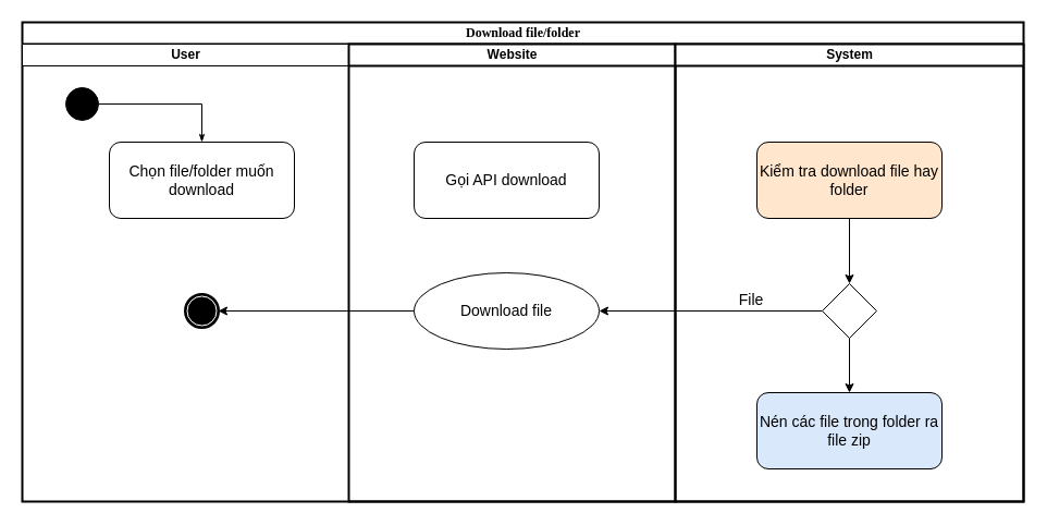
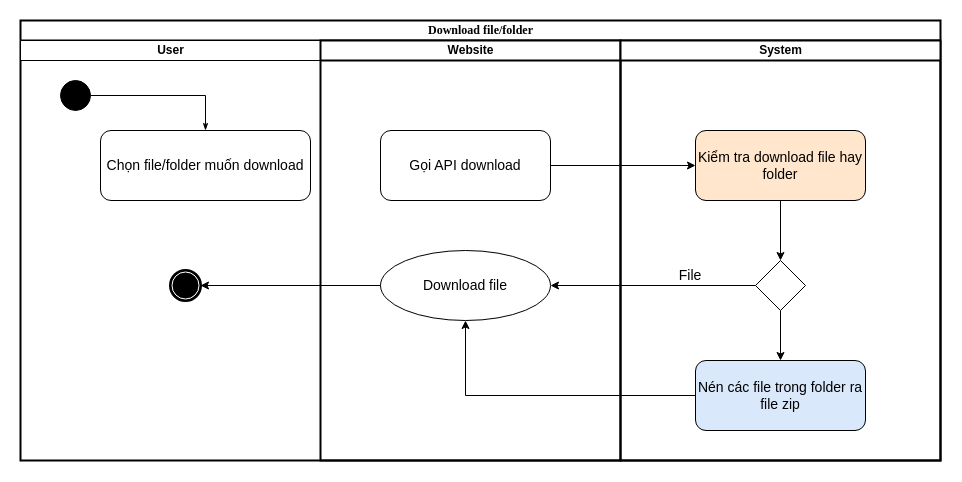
- <mxCell id="5" value="&lt;font style=&quot;font-size: 14px;&quot;&gt;Chọn file/folder muốn download&lt;br style=&quot;font-size: 14px;&quot;&gt;&lt;/font&gt;" style="rounded=1;whiteSpace=wrap;html=1;fontSize=14;" vertex="1" parent="3"><mxGeometry x="80" y="90" width="170" height="70" as="geometry" /></mxCell>
+ <mxCell id="5" value="&lt;font style=&quot;font-size: 14px;&quot;&gt;Chọn file/folder muốn download&lt;br style=&quot;font-size: 14px;&quot;&gt;&lt;/font&gt;" style="rounded=1;whiteSpace=wrap;html=1;fontSize=14;" vertex="1" parent="3"><mxGeometry x="80" y="90" width="210" height="70" as="geometry" /></mxCell>
+ <mxCell id="18" value="" style="edgeStyle=orthogonalEdgeStyle;rounded=0;orthogonalLoop=1;jettySize=auto;html=1;fontSize=12;exitX=1;exitY=0.5;exitDx=0;exitDy=0;entryX=0;entryY=0.5;entryDx=0;entryDy=0;" edge="1" parent="2" source="9" target="12"><mxGeometry relative="1" as="geometry"><mxPoint x="260.0" y="155" as="sourcePoint" /><mxPoint x="370.0" y="155" as="targetPoint" /></mxGeometry></mxCell>
+ <mxCell id="20" value="" style="edgeStyle=orthogonalEdgeStyle;rounded=0;orthogonalLoop=1;jettySize=auto;html=1;fontSize=12;exitX=0;exitY=0.5;exitDx=0;exitDy=0;entryX=0.5;entryY=1;entryDx=0;entryDy=0;" edge="1" parent="2" source="13" target="10"><mxGeometry relative="1" as="geometry"><mxPoint x="745" y="275" as="sourcePoint" /><mxPoint x="540" y="275" as="targetPoint" /></mxGeometry></mxCell>
